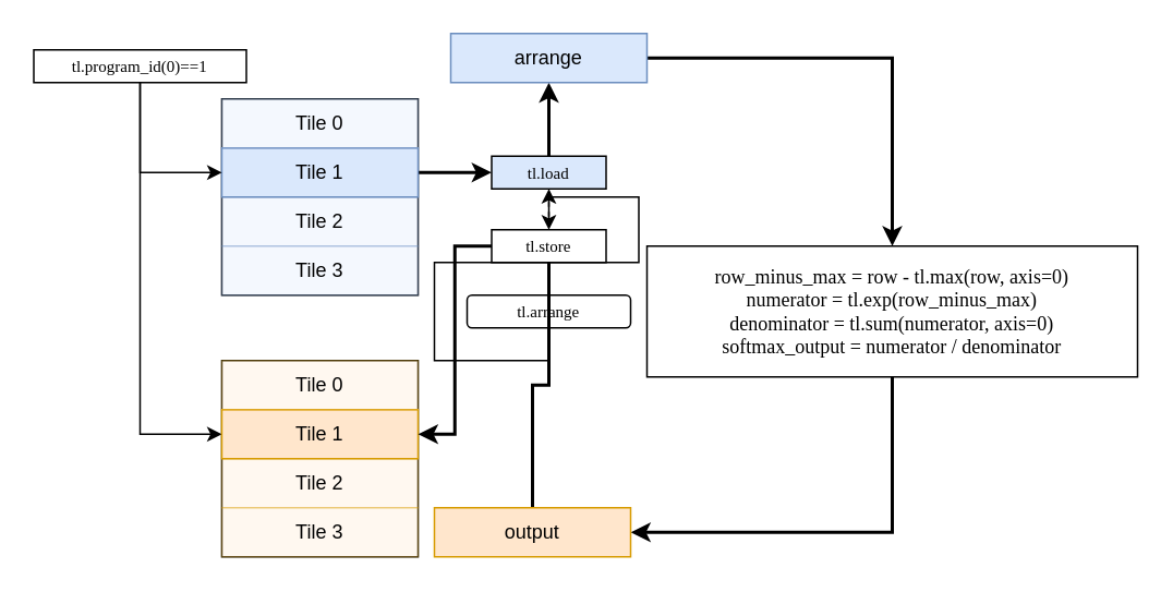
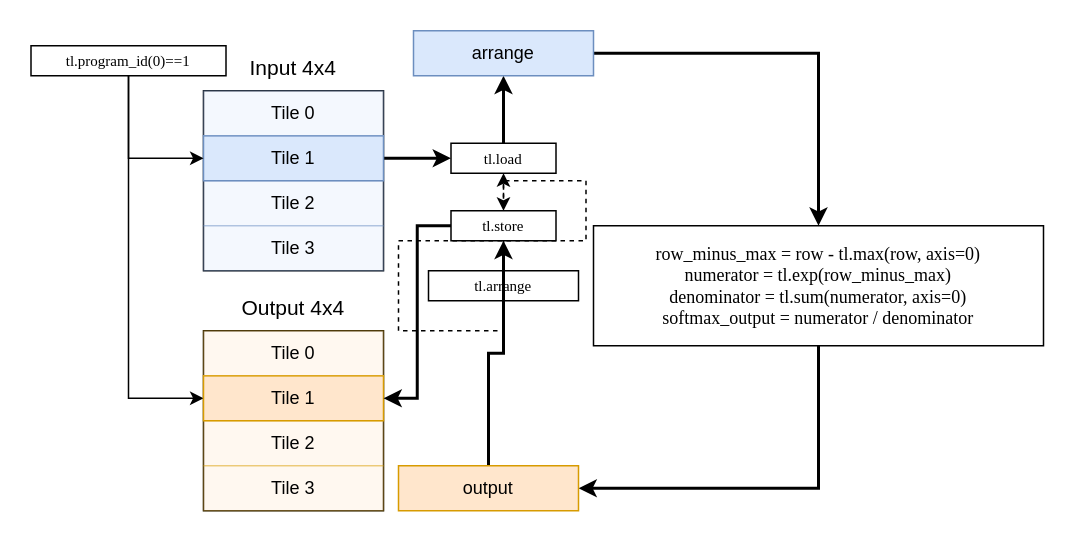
+ <mxCell id="4" value="Input 4x4" style="text;html=1;align=center;verticalAlign=middle;whiteSpace=wrap;rounded=0;fontSize=14;" vertex="1" parent="1"><mxGeometry x="165" y="30" width="60" height="30" as="geometry" /></mxCell>
- <mxCell id="16" value="&lt;font face=&quot;Lucida Console&quot;&gt;tl.load&lt;/font&gt;" style="rounded=0;whiteSpace=wrap;html=1;fontSize=10;fillColor=#dae8fc;" vertex="1" parent="1"><mxGeometry x="300" y="95" width="70" height="20" as="geometry" /></mxCell>
+ <mxCell id="16" value="&lt;font face=&quot;Lucida Console&quot;&gt;tl.load&lt;/font&gt;" style="rounded=0;whiteSpace=wrap;html=1;fontSize=10;" vertex="1" parent="1"><mxGeometry x="300" y="95" width="70" height="20" as="geometry" /></mxCell>
- <mxCell id="14" value="&lt;font style=&quot;font-size: 10px;&quot; face=&quot;Lucida Console&quot;&gt;tl.arrange&lt;/font&gt;" style="whiteSpace=wrap;html=1;fontSize=10;rounded=1;" vertex="1" parent="1"><mxGeometry x="285" y="180" width="100" height="20" as="geometry" /></mxCell>
+ <mxCell id="14" value="&lt;font style=&quot;font-size: 10px;&quot; face=&quot;Lucida Console&quot;&gt;tl.arrange&lt;/font&gt;" style="rounded=0;whiteSpace=wrap;html=1;fontSize=10;" vertex="1" parent="1"><mxGeometry x="285" y="180" width="100" height="20" as="geometry" /></mxCell>
+ <mxCell id="23" value="Output 4x4" style="text;html=1;align=center;verticalAlign=middle;whiteSpace=wrap;rounded=0;fontSize=14;" vertex="1" parent="1"><mxGeometry x="155" y="190" width="80" height="30" as="geometry" /></mxCell>
- <mxCell id="12" style="edgeStyle=orthogonalEdgeStyle;rounded=0;orthogonalLoop=1;jettySize=auto;html=1;exitX=0.5;exitY=1;exitDx=0;exitDy=0;entryX=0.5;entryY=0;entryDx=0;entryDy=0;" edge="1" parent="1" source="14" target="30"><mxGeometry relative="1" as="geometry" /></mxCell>
+ <mxCell id="12" style="edgeStyle=orthogonalEdgeStyle;rounded=0;orthogonalLoop=1;jettySize=auto;html=1;exitX=0.5;exitY=1;exitDx=0;exitDy=0;entryX=0.5;entryY=0;entryDx=0;entryDy=0;dashed=1;" edge="1" parent="1" source="14" target="30"><mxGeometry relative="1" as="geometry" /></mxCell>
- <mxCell id="27" style="edgeStyle=orthogonalEdgeStyle;rounded=0;orthogonalLoop=1;jettySize=auto;html=1;exitX=0.5;exitY=0;exitDx=0;exitDy=0;entryX=0.5;entryY=1;entryDx=0;entryDy=0;strokeWidth=2;endArrow=none;" edge="1" parent="1" source="28" target="30"><mxGeometry relative="1" as="geometry" /></mxCell>
+ <mxCell id="27" style="edgeStyle=orthogonalEdgeStyle;rounded=0;orthogonalLoop=1;jettySize=auto;html=1;exitX=0.5;exitY=0;exitDx=0;exitDy=0;entryX=0.5;entryY=1;entryDx=0;entryDy=0;strokeWidth=2;" edge="1" parent="1" source="28" target="30"><mxGeometry relative="1" as="geometry" /></mxCell>
